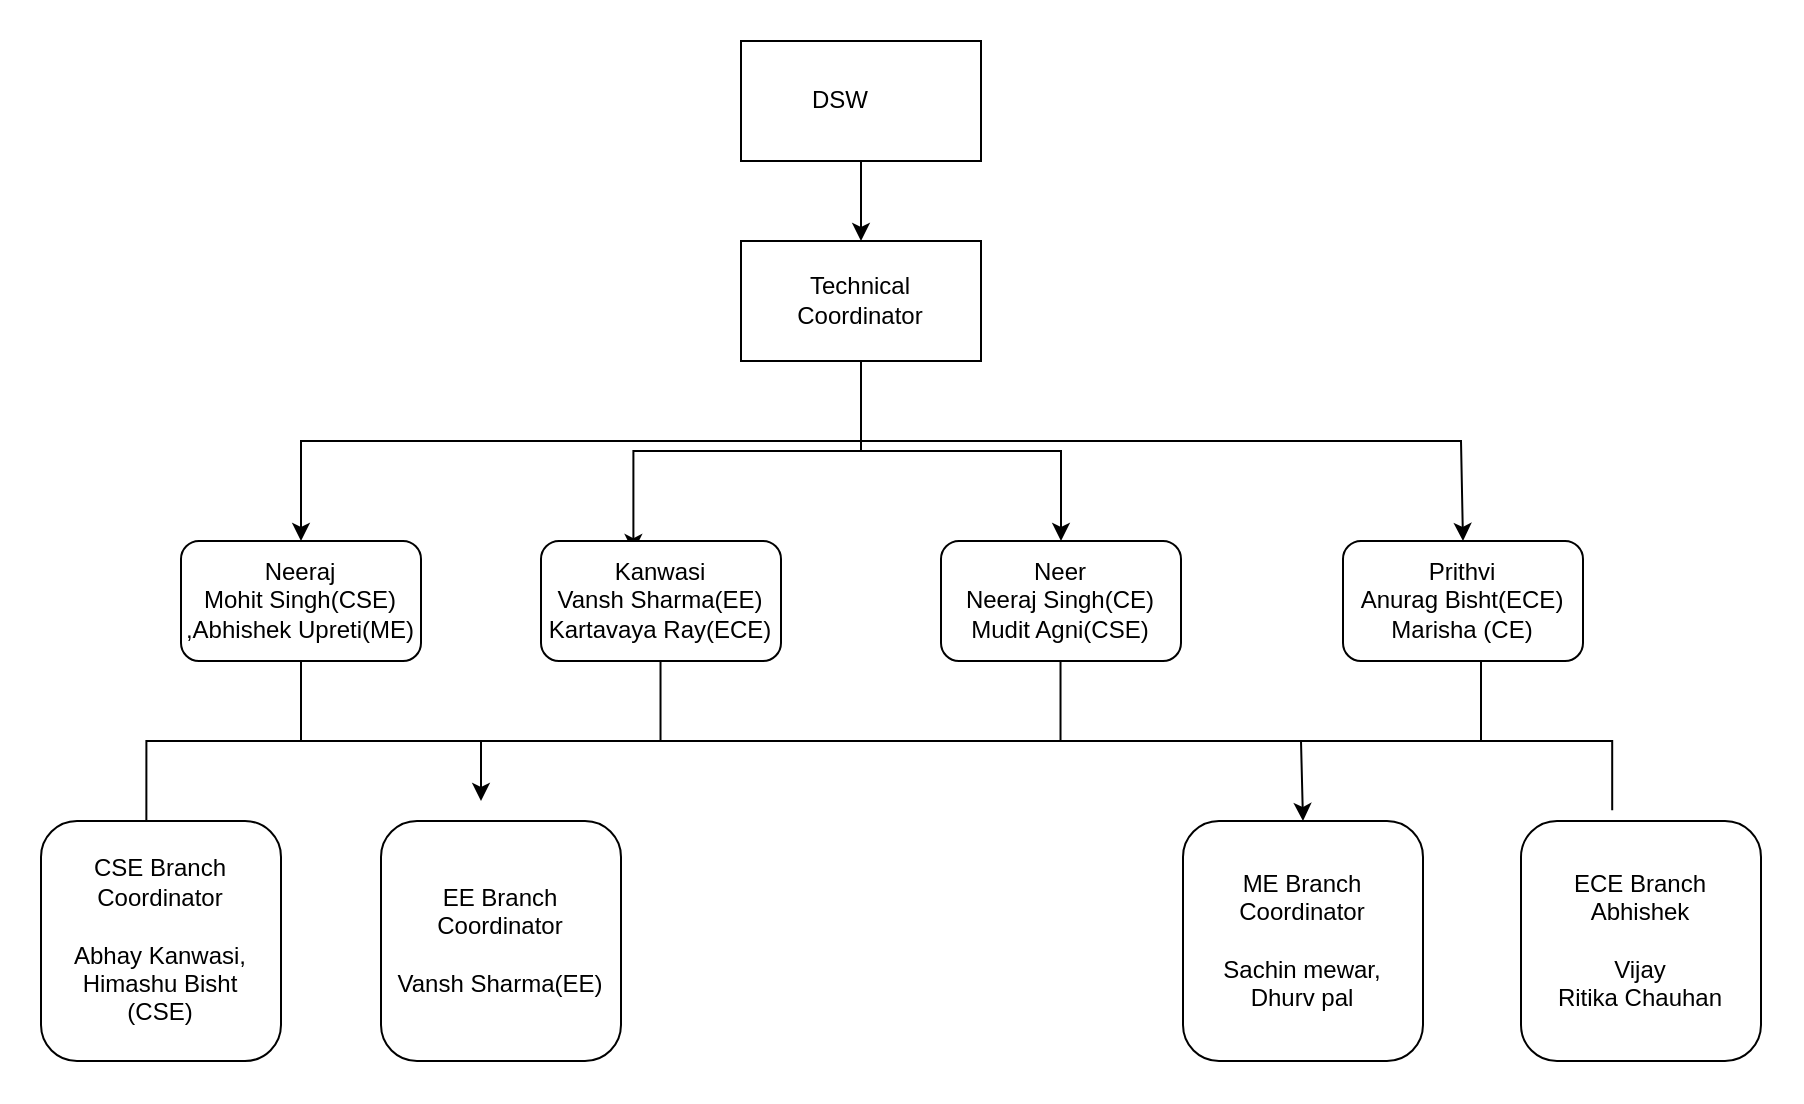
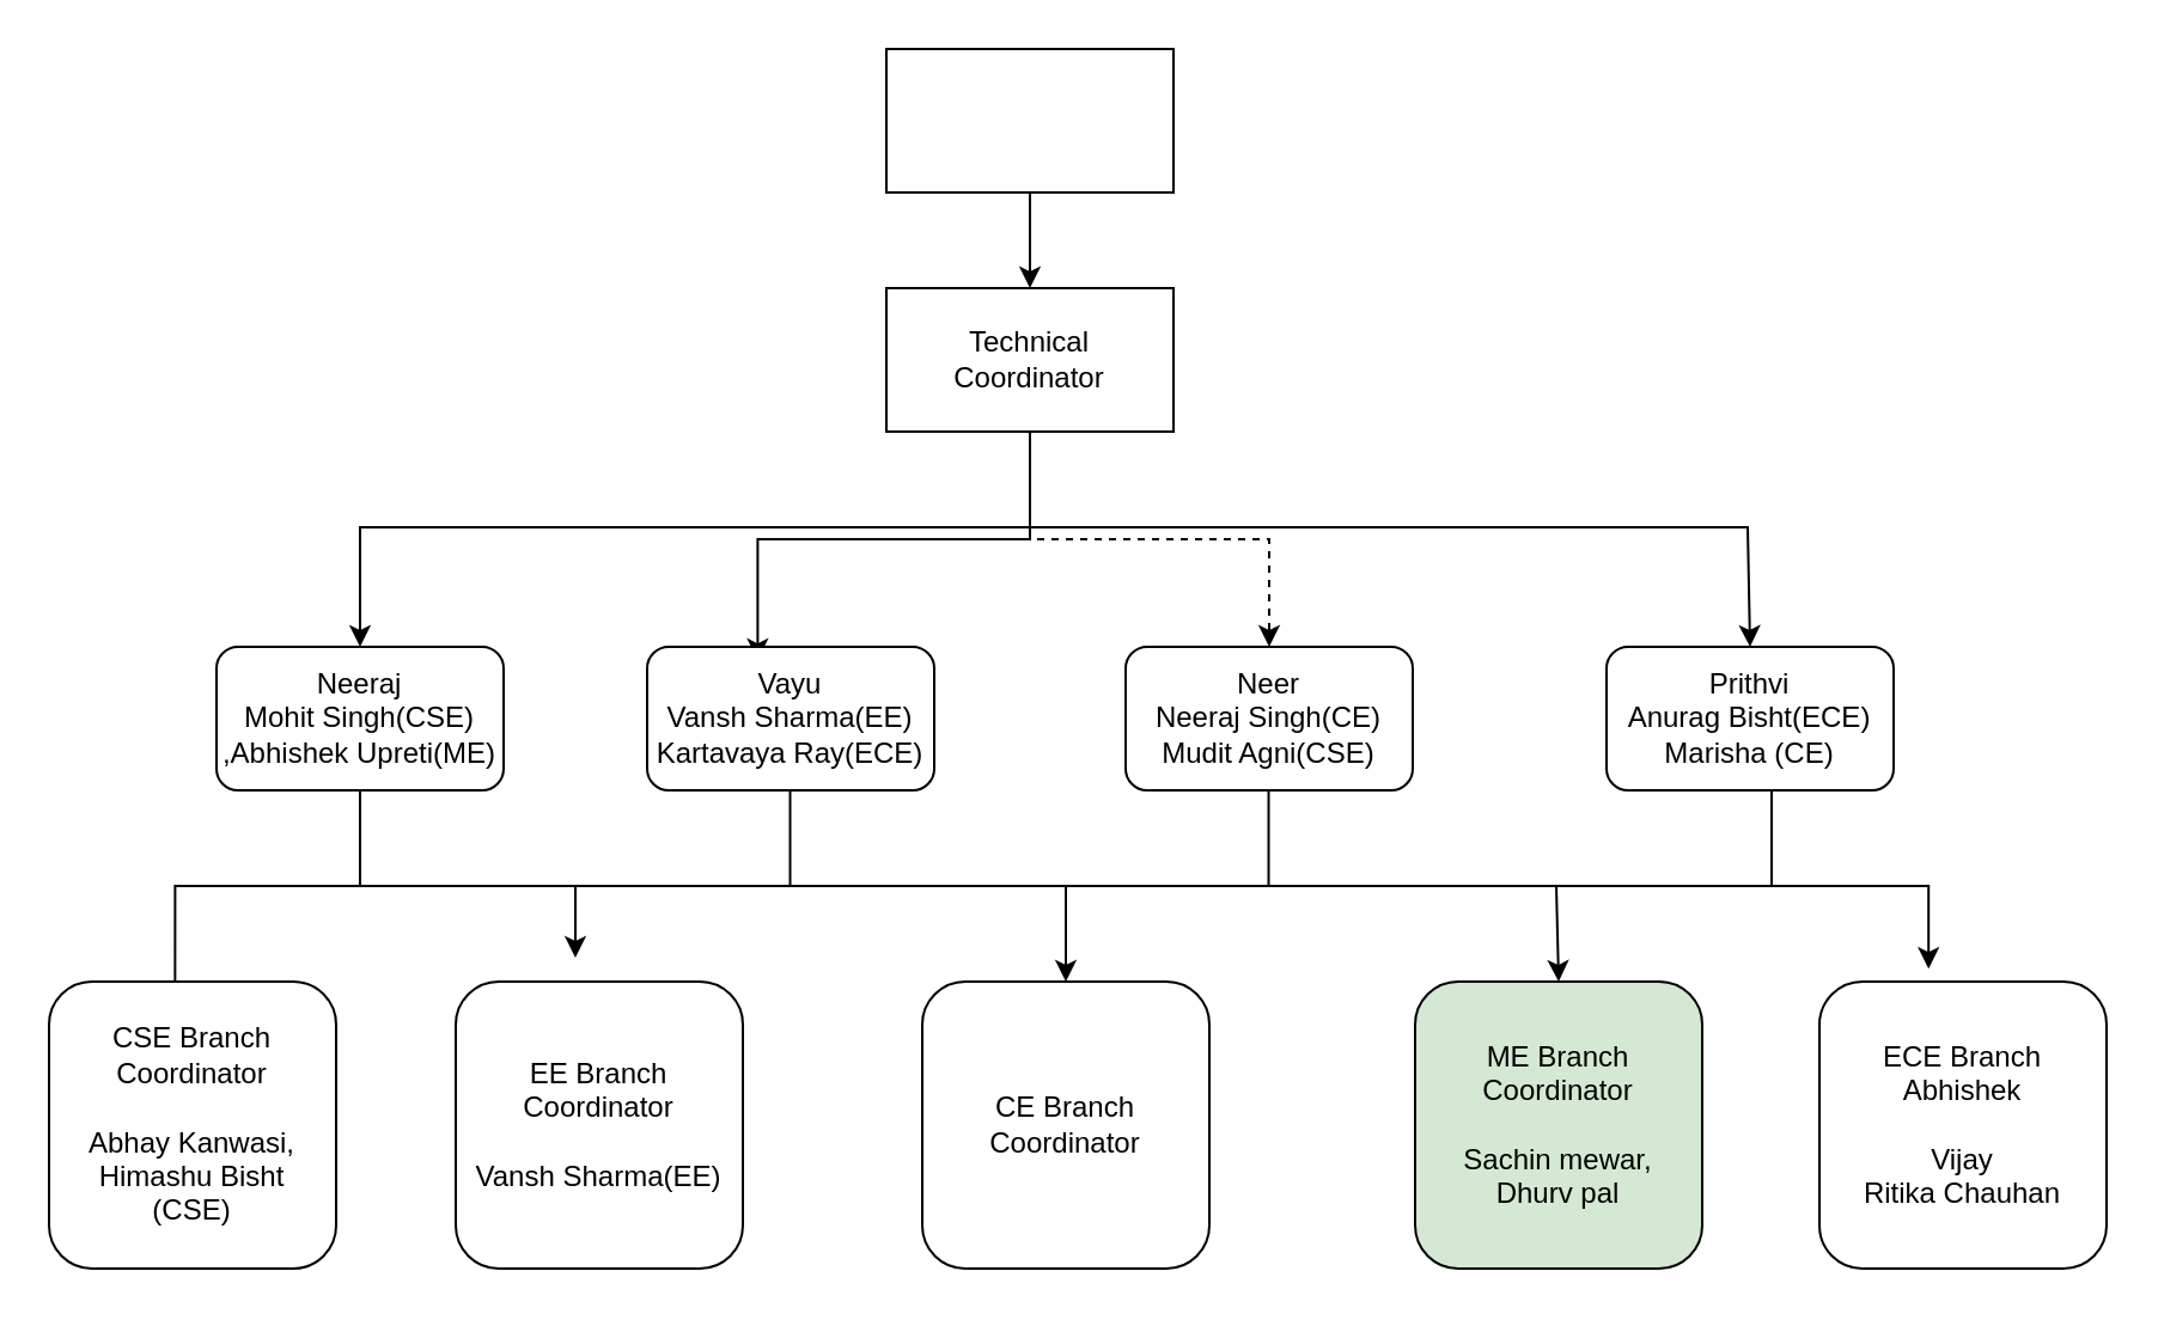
- <mxCell id="23" value="DSW" style="text;html=1;strokeColor=none;fillColor=none;align=center;verticalAlign=middle;whiteSpace=wrap;rounded=0;" vertex="1" parent="1"><mxGeometry x="390" y="35" width="60" height="30" as="geometry" /></mxCell>
- <mxCell id="6" style="edgeStyle=orthogonalEdgeStyle;rounded=0;orthogonalLoop=1;jettySize=auto;html=1;entryX=0.5;entryY=0;entryDx=0;entryDy=0;" edge="1" parent="1" source="8" target="16"><mxGeometry relative="1" as="geometry" /></mxCell>
+ <mxCell id="6" style="edgeStyle=orthogonalEdgeStyle;rounded=0;orthogonalLoop=1;jettySize=auto;html=1;entryX=0.5;entryY=0;entryDx=0;entryDy=0;dashed=1;" edge="1" parent="1" source="8" target="16"><mxGeometry relative="1" as="geometry" /></mxCell>
- <mxCell id="15" value="&lt;div&gt;Kanwasi&lt;/div&gt;&lt;div&gt;Vansh Sharma(EE)&lt;/div&gt;&lt;div&gt;Kartavaya Ray(ECE)&lt;br&gt;&lt;/div&gt;" style="rounded=1;whiteSpace=wrap;html=1;" vertex="1" parent="1"><mxGeometry x="270" y="270" width="120" height="60" as="geometry" /></mxCell>
+ <mxCell id="15" value="&lt;div&gt;Vayu&lt;/div&gt;&lt;div&gt;Vansh Sharma(EE)&lt;/div&gt;&lt;div&gt;Kartavaya Ray(ECE)&lt;br&gt;&lt;/div&gt;" style="rounded=1;whiteSpace=wrap;html=1;" vertex="1" parent="1"><mxGeometry x="270" y="270" width="120" height="60" as="geometry" /></mxCell>
+ <mxCell id="11" style="edgeStyle=orthogonalEdgeStyle;rounded=0;orthogonalLoop=1;jettySize=auto;html=1;entryX=0.5;entryY=0;entryDx=0;entryDy=0;" edge="1" parent="1" source="14" target="20"><mxGeometry relative="1" as="geometry"><Array as="points"><mxPoint x="150" y="370" /><mxPoint x="445" y="370" /></Array></mxGeometry></mxCell>
- <mxCell id="13" style="edgeStyle=orthogonalEdgeStyle;rounded=0;orthogonalLoop=1;jettySize=auto;html=1;entryX=0.38;entryY=-0.045;entryDx=0;entryDy=0;entryPerimeter=0;endArrow=none;" edge="1" parent="1" source="14" target="22"><mxGeometry relative="1" as="geometry"><Array as="points"><mxPoint x="150" y="370" /><mxPoint x="806" y="370" /></Array></mxGeometry></mxCell>
+ <mxCell id="13" style="edgeStyle=orthogonalEdgeStyle;rounded=0;orthogonalLoop=1;jettySize=auto;html=1;entryX=0.38;entryY=-0.045;entryDx=0;entryDy=0;entryPerimeter=0;" edge="1" parent="1" source="14" target="22"><mxGeometry relative="1" as="geometry"><Array as="points"><mxPoint x="150" y="370" /><mxPoint x="806" y="370" /></Array></mxGeometry></mxCell>
+ <mxCell id="20" value="CE Branch Coordinator" style="rounded=1;whiteSpace=wrap;html=1;" vertex="1" parent="1"><mxGeometry x="385" y="410" width="120" height="120" as="geometry" /></mxCell>
- <mxCell id="21" value="&lt;div&gt;ME Branch Coordinator&lt;/div&gt;&lt;div&gt;&lt;br&gt;&lt;/div&gt;&lt;div&gt;Sachin mewar,&lt;/div&gt;&lt;div&gt;Dhurv pal &lt;br&gt;&lt;/div&gt;" style="rounded=1;whiteSpace=wrap;html=1;" vertex="1" parent="1"><mxGeometry x="591" y="410" width="120" height="120" as="geometry" /></mxCell>
+ <mxCell id="21" value="&lt;div&gt;ME Branch Coordinator&lt;/div&gt;&lt;div&gt;&lt;br&gt;&lt;/div&gt;&lt;div&gt;Sachin mewar,&lt;/div&gt;&lt;div&gt;Dhurv pal &lt;br&gt;&lt;/div&gt;" style="rounded=1;whiteSpace=wrap;html=1;fillColor=#d5e8d4;" vertex="1" parent="1"><mxGeometry x="591" y="410" width="120" height="120" as="geometry" /></mxCell>
